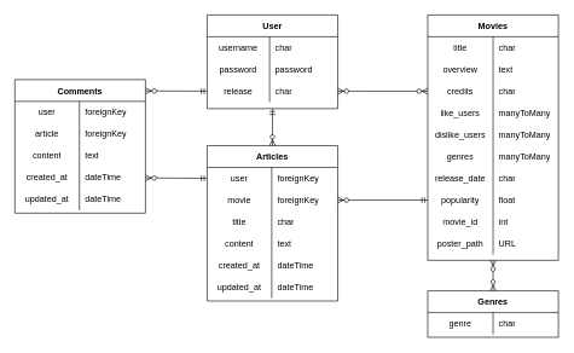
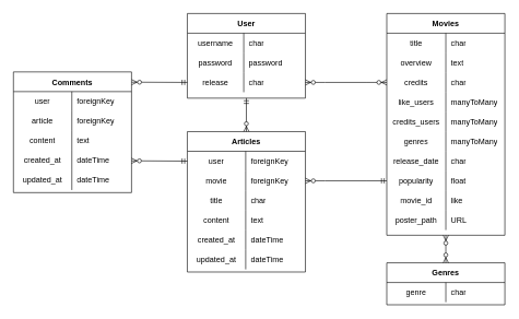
- <mxCell id="26" value="dislike_users" style="shape=partialRectangle;html=1;whiteSpace=wrap;connectable=0;fillColor=none;top=0;left=0;bottom=0;right=0;overflow=hidden;" vertex="1" parent="25"><mxGeometry width="90" height="30" as="geometry"><mxRectangle width="90" height="30" as="alternateBounds" /></mxGeometry></mxCell>
+ <mxCell id="26" value="credits_users" style="shape=partialRectangle;html=1;whiteSpace=wrap;connectable=0;fillColor=none;top=0;left=0;bottom=0;right=0;overflow=hidden;" vertex="1" parent="25"><mxGeometry width="90" height="30" as="geometry"><mxRectangle width="90" height="30" as="alternateBounds" /></mxGeometry></mxCell>
- <mxCell id="39" value="int" style="shape=partialRectangle;html=1;whiteSpace=wrap;connectable=0;fillColor=none;top=0;left=0;bottom=0;right=0;align=left;spacingLeft=6;overflow=hidden;" parent="37" vertex="1"><mxGeometry x="90" width="90" height="30" as="geometry"><mxRectangle width="90" height="30" as="alternateBounds" /></mxGeometry></mxCell>
+ <mxCell id="39" value="like" style="shape=partialRectangle;html=1;whiteSpace=wrap;connectable=0;fillColor=none;top=0;left=0;bottom=0;right=0;align=left;spacingLeft=6;overflow=hidden;" parent="37" vertex="1"><mxGeometry x="90" width="90" height="30" as="geometry"><mxRectangle width="90" height="30" as="alternateBounds" /></mxGeometry></mxCell>
